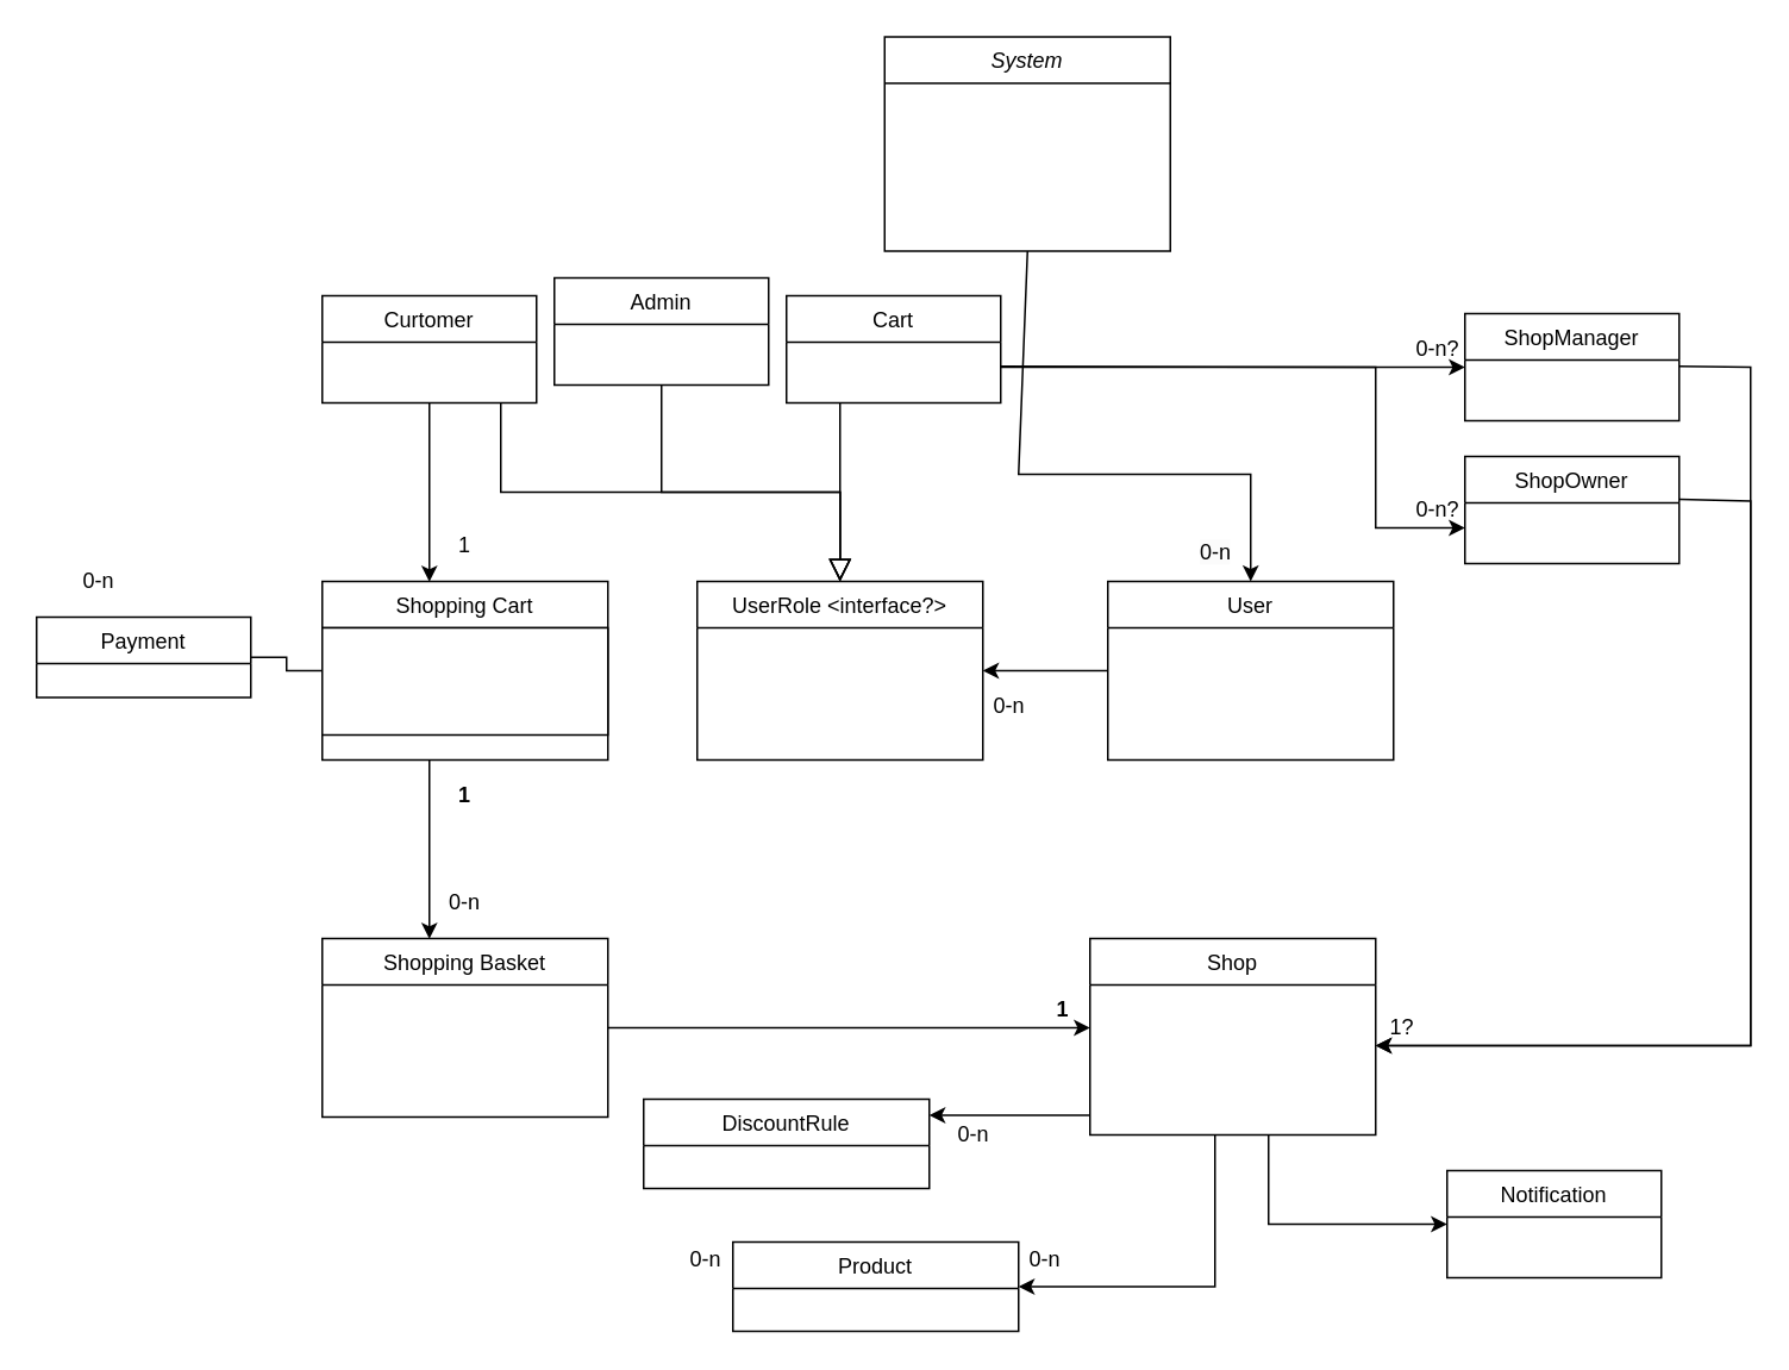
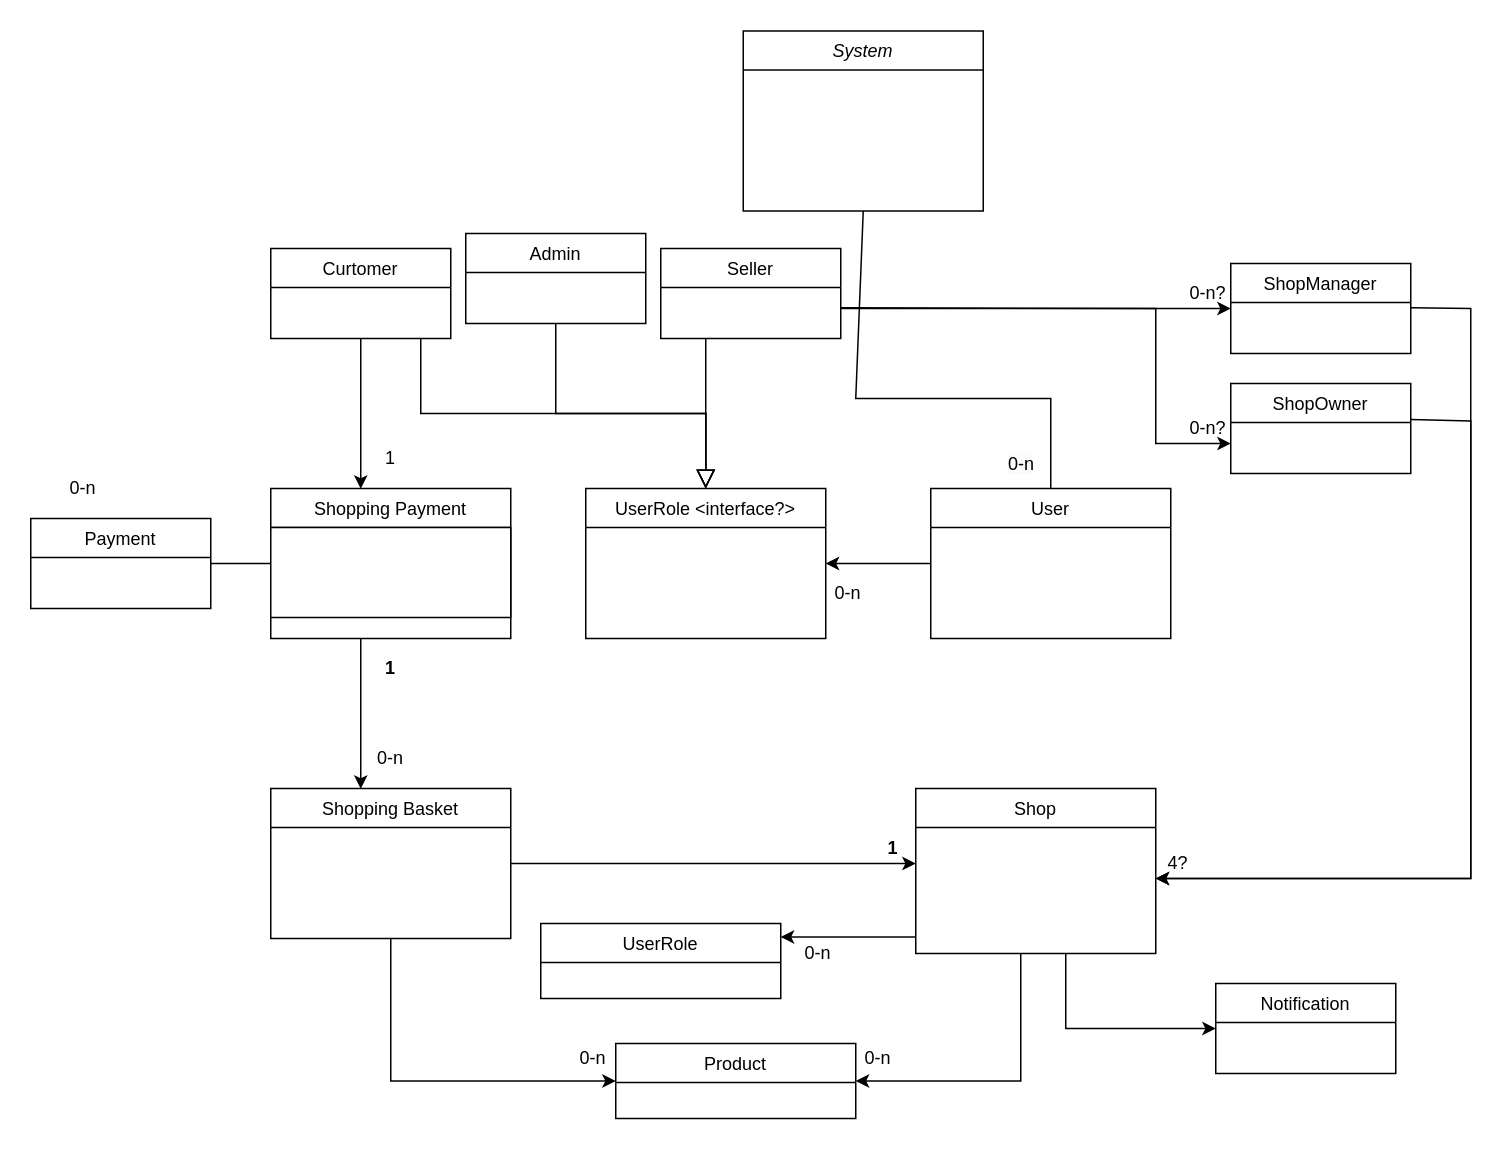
- <mxCell id="12" value="Cart" style="swimlane;fontStyle=0;align=center;verticalAlign=top;childLayout=stackLayout;horizontal=1;startSize=26;horizontalStack=0;resizeParent=1;resizeLast=0;collapsible=1;marginBottom=0;rounded=0;shadow=0;strokeWidth=1;" parent="1" vertex="1"><mxGeometry x="440" y="165" width="120" height="60" as="geometry"><mxRectangle x="340" y="380" width="170" height="26" as="alternateBounds" /></mxGeometry></mxCell>
+ <mxCell id="12" value="Seller" style="swimlane;fontStyle=0;align=center;verticalAlign=top;childLayout=stackLayout;horizontal=1;startSize=26;horizontalStack=0;resizeParent=1;resizeLast=0;collapsible=1;marginBottom=0;rounded=0;shadow=0;strokeWidth=1;" parent="1" vertex="1"><mxGeometry x="440" y="165" width="120" height="60" as="geometry"><mxRectangle x="340" y="380" width="170" height="26" as="alternateBounds" /></mxGeometry></mxCell>
- <mxCell id="4" value="" style="endArrow=classic;html=1;rounded=0;exitX=0.5;exitY=1;exitDx=0;exitDy=0;entryX=0.5;entryY=0;entryDx=0;entryDy=0;" parent="1" source="2" target="7" edge="1"><mxGeometry width="50" height="50" relative="1" as="geometry"><mxPoint x="480" y="175" as="sourcePoint" /><mxPoint x="680" y="265" as="targetPoint" /><Array as="points"><mxPoint x="570" y="265" /><mxPoint x="700" y="265" /></Array></mxGeometry></mxCell>
+ <mxCell id="4" value="" style="endArrow=none;html=1;rounded=0;exitX=0.5;exitY=1;exitDx=0;exitDy=0;entryX=0.5;entryY=0;entryDx=0;entryDy=0;" parent="1" source="2" target="7" edge="1"><mxGeometry width="50" height="50" relative="1" as="geometry"><mxPoint x="480" y="175" as="sourcePoint" /><mxPoint x="680" y="265" as="targetPoint" /><Array as="points"><mxPoint x="570" y="265" /><mxPoint x="700" y="265" /></Array></mxGeometry></mxCell>
- <mxCell id="15" value="Shopping Cart" style="swimlane;fontStyle=0;align=center;verticalAlign=top;childLayout=stackLayout;horizontal=1;startSize=26;horizontalStack=0;resizeParent=1;resizeLast=0;collapsible=1;marginBottom=0;rounded=0;shadow=0;strokeWidth=1;" parent="1" vertex="1"><mxGeometry x="180" y="325" width="160" height="100" as="geometry"><mxRectangle x="340" y="380" width="170" height="26" as="alternateBounds" /></mxGeometry></mxCell>
+ <mxCell id="15" value="Shopping Payment" style="swimlane;fontStyle=0;align=center;verticalAlign=top;childLayout=stackLayout;horizontal=1;startSize=26;horizontalStack=0;resizeParent=1;resizeLast=0;collapsible=1;marginBottom=0;rounded=0;shadow=0;strokeWidth=1;" parent="1" vertex="1"><mxGeometry x="180" y="325" width="160" height="100" as="geometry"><mxRectangle x="340" y="380" width="170" height="26" as="alternateBounds" /></mxGeometry></mxCell>
- <mxCell id="44" value="Payment" style="swimlane;fontStyle=0;align=center;verticalAlign=top;childLayout=stackLayout;horizontal=1;startSize=26;horizontalStack=0;resizeParent=1;resizeLast=0;collapsible=1;marginBottom=0;rounded=0;shadow=0;strokeWidth=1;" vertex="1" parent="1"><mxGeometry x="20" y="345" width="120" height="45" as="geometry"><mxRectangle x="340" y="380" width="170" height="26" as="alternateBounds" /></mxGeometry></mxCell>
+ <mxCell id="44" value="Payment" style="swimlane;fontStyle=0;align=center;verticalAlign=top;childLayout=stackLayout;horizontal=1;startSize=26;horizontalStack=0;resizeParent=1;resizeLast=0;collapsible=1;marginBottom=0;rounded=0;shadow=0;strokeWidth=1;" vertex="1" parent="1"><mxGeometry x="20" y="345" width="120" height="60" as="geometry"><mxRectangle x="340" y="380" width="170" height="26" as="alternateBounds" /></mxGeometry></mxCell>
- <mxCell id="42" value="1?" style="text;html=1;strokeColor=none;fillColor=none;align=center;verticalAlign=middle;whiteSpace=wrap;rounded=0;" parent="1" vertex="1"><mxGeometry x="770" y="565" width="30" height="20" as="geometry" /></mxCell>
+ <mxCell id="42" value="4?" style="text;html=1;strokeColor=none;fillColor=none;align=center;verticalAlign=middle;whiteSpace=wrap;rounded=0;" parent="1" vertex="1"><mxGeometry x="770" y="565" width="30" height="20" as="geometry" /></mxCell>
- <mxCell id="32" value="DiscountRule" style="swimlane;fontStyle=0;align=center;verticalAlign=top;childLayout=stackLayout;horizontal=1;startSize=26;horizontalStack=0;resizeParent=1;resizeLast=0;collapsible=1;marginBottom=0;rounded=0;shadow=0;strokeWidth=1;" parent="1" vertex="1"><mxGeometry x="360" y="615" width="160" height="50" as="geometry"><mxRectangle x="340" y="380" width="170" height="26" as="alternateBounds" /></mxGeometry></mxCell>
+ <mxCell id="32" value="UserRole" style="swimlane;fontStyle=0;align=center;verticalAlign=top;childLayout=stackLayout;horizontal=1;startSize=26;horizontalStack=0;resizeParent=1;resizeLast=0;collapsible=1;marginBottom=0;rounded=0;shadow=0;strokeWidth=1;" parent="1" vertex="1"><mxGeometry x="360" y="615" width="160" height="50" as="geometry"><mxRectangle x="340" y="380" width="170" height="26" as="alternateBounds" /></mxGeometry></mxCell>
+ <mxCell id="37" value="" style="endArrow=classic;html=1;rounded=0;entryX=0;entryY=0.5;entryDx=0;entryDy=0;exitX=0.5;exitY=1;exitDx=0;exitDy=0;" parent="1" source="18" target="34" edge="1"><mxGeometry x="0.996" y="200" width="50" height="50" relative="1" as="geometry"><mxPoint x="320" y="635" as="sourcePoint" /><mxPoint x="210" y="720" as="targetPoint" /><Array as="points"><mxPoint x="260" y="720" /></Array><mxPoint as="offset" /></mxGeometry></mxCell>
